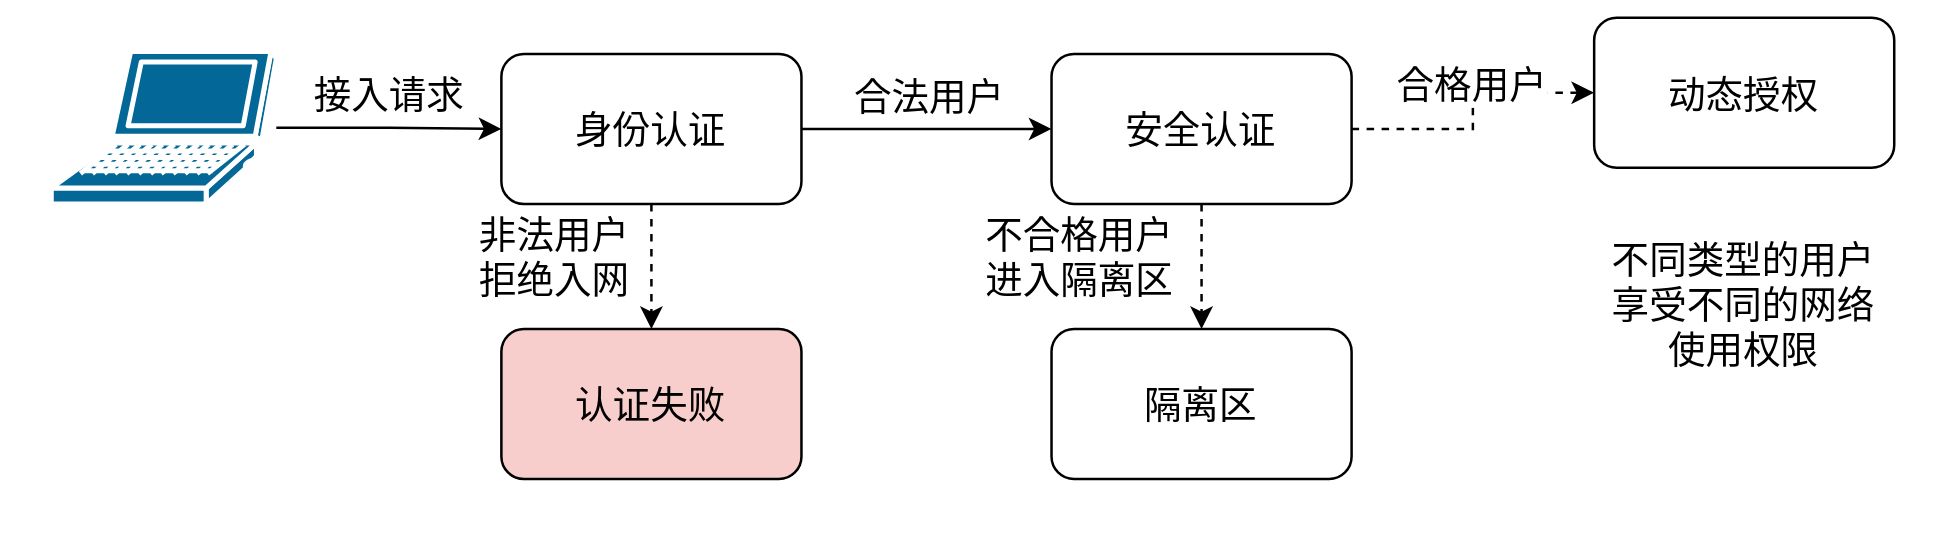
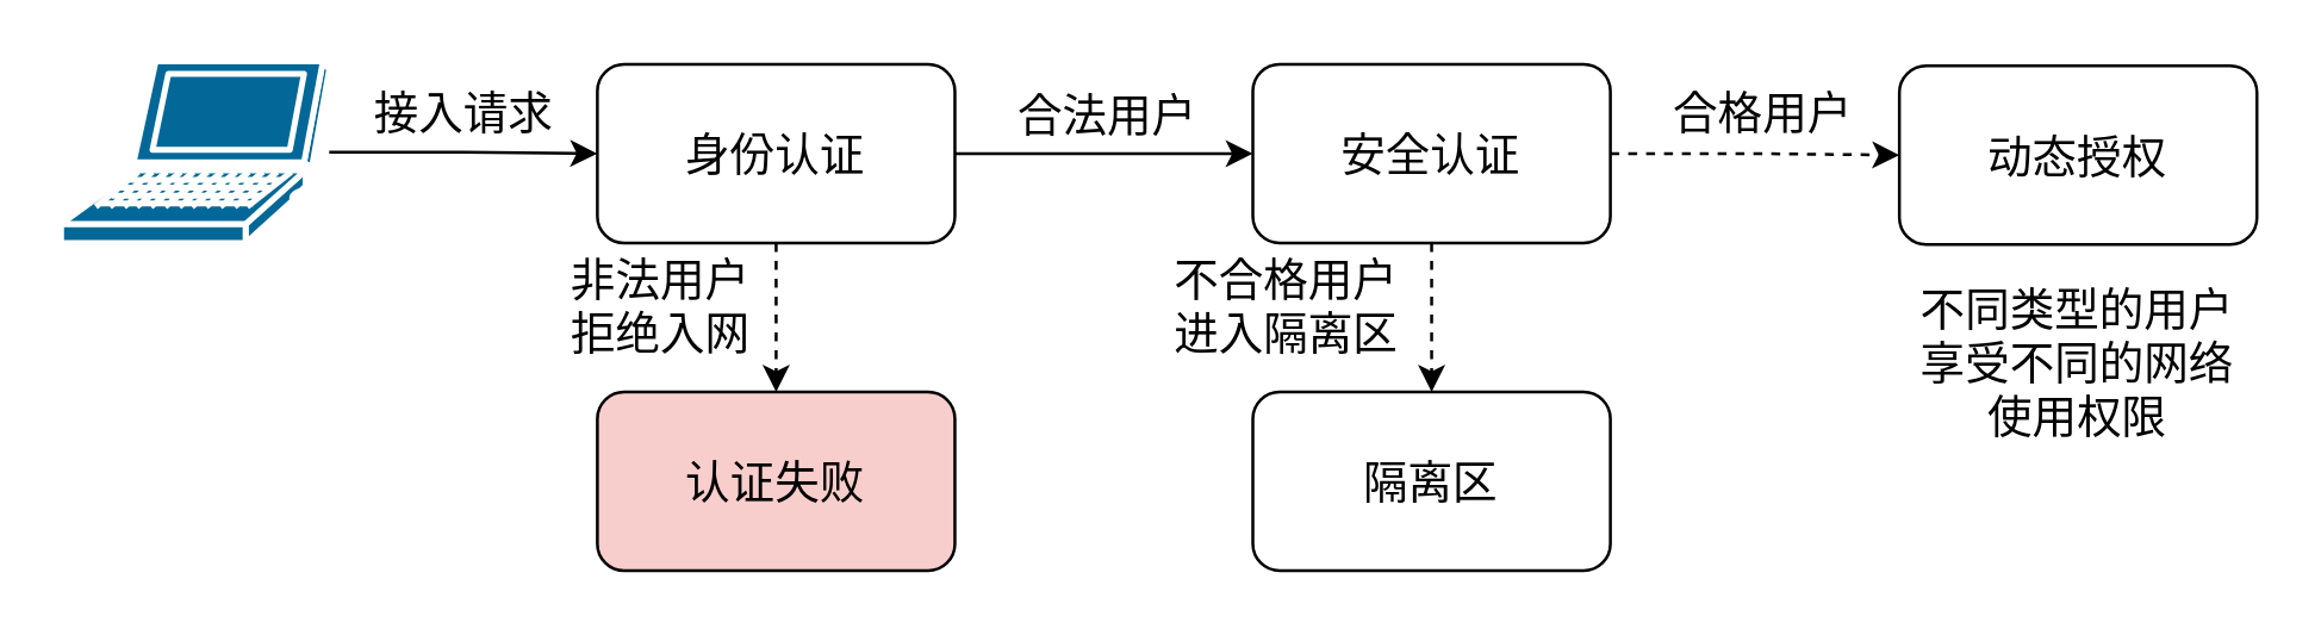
- <mxCell id="14" value="动态授权" style="rounded=1;whiteSpace=wrap;html=1;fontSize=15;" vertex="1" parent="1"><mxGeometry x="637" y="6.5" width="120" height="60" as="geometry" /></mxCell>
+ <mxCell id="14" value="动态授权" style="rounded=1;whiteSpace=wrap;html=1;fontSize=15;" vertex="1" parent="1"><mxGeometry x="637" y="21.5" width="120" height="60" as="geometry" /></mxCell>
